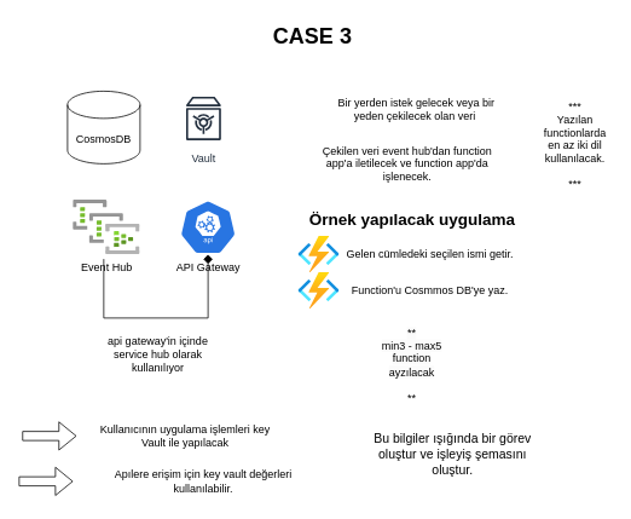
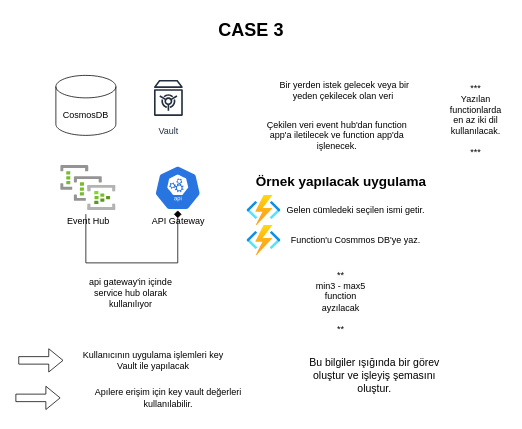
- <mxCell id="6" value="CASE 3" style="text;strokeColor=none;fillColor=none;html=1;fontSize=24;fontStyle=1;verticalAlign=middle;align=center;" parent="1" vertex="1"><mxGeometry x="284" y="20" width="120" height="40" as="geometry" /></mxCell>
+ <mxCell id="6" value="CASE 3" style="text;strokeColor=none;fillColor=none;html=1;fontSize=24;fontStyle=1;verticalAlign=middle;align=center;" parent="1" vertex="1"><mxGeometry x="274" y="20" width="120" height="40" as="geometry" /></mxCell>
- <mxCell id="3" value="API Gateway" style="sketch=0;html=1;dashed=0;whitespace=wrap;fillColor=#2875E2;strokeColor=#ffffff;points=[[0.005,0.63,0],[0.1,0.2,0],[0.9,0.2,0],[0.5,0,0],[0.995,0.63,0],[0.72,0.99,0],[0.5,1,0],[0.28,0.99,0]];verticalLabelPosition=bottom;align=center;verticalAlign=top;shape=mxgraph.kubernetes.icon;prIcon=api" parent="1" vertex="1"><mxGeometry x="194" y="220" width="70" height="60" as="geometry" /></mxCell>
+ <mxCell id="3" value="API Gateway" style="sketch=0;html=1;dashed=0;whitespace=wrap;fillColor=#2875E2;strokeColor=#ffffff;points=[[0.005,0.63,0],[0.1,0.2,0],[0.9,0.2,0],[0.5,0,0],[0.995,0.63,0],[0.72,0.99,0],[0.5,1,0],[0.28,0.99,0]];verticalLabelPosition=bottom;align=center;verticalAlign=top;shape=mxgraph.kubernetes.icon;prIcon=api" parent="1" vertex="1"><mxGeometry x="194" y="220" width="85" height="60" as="geometry" /></mxCell>
